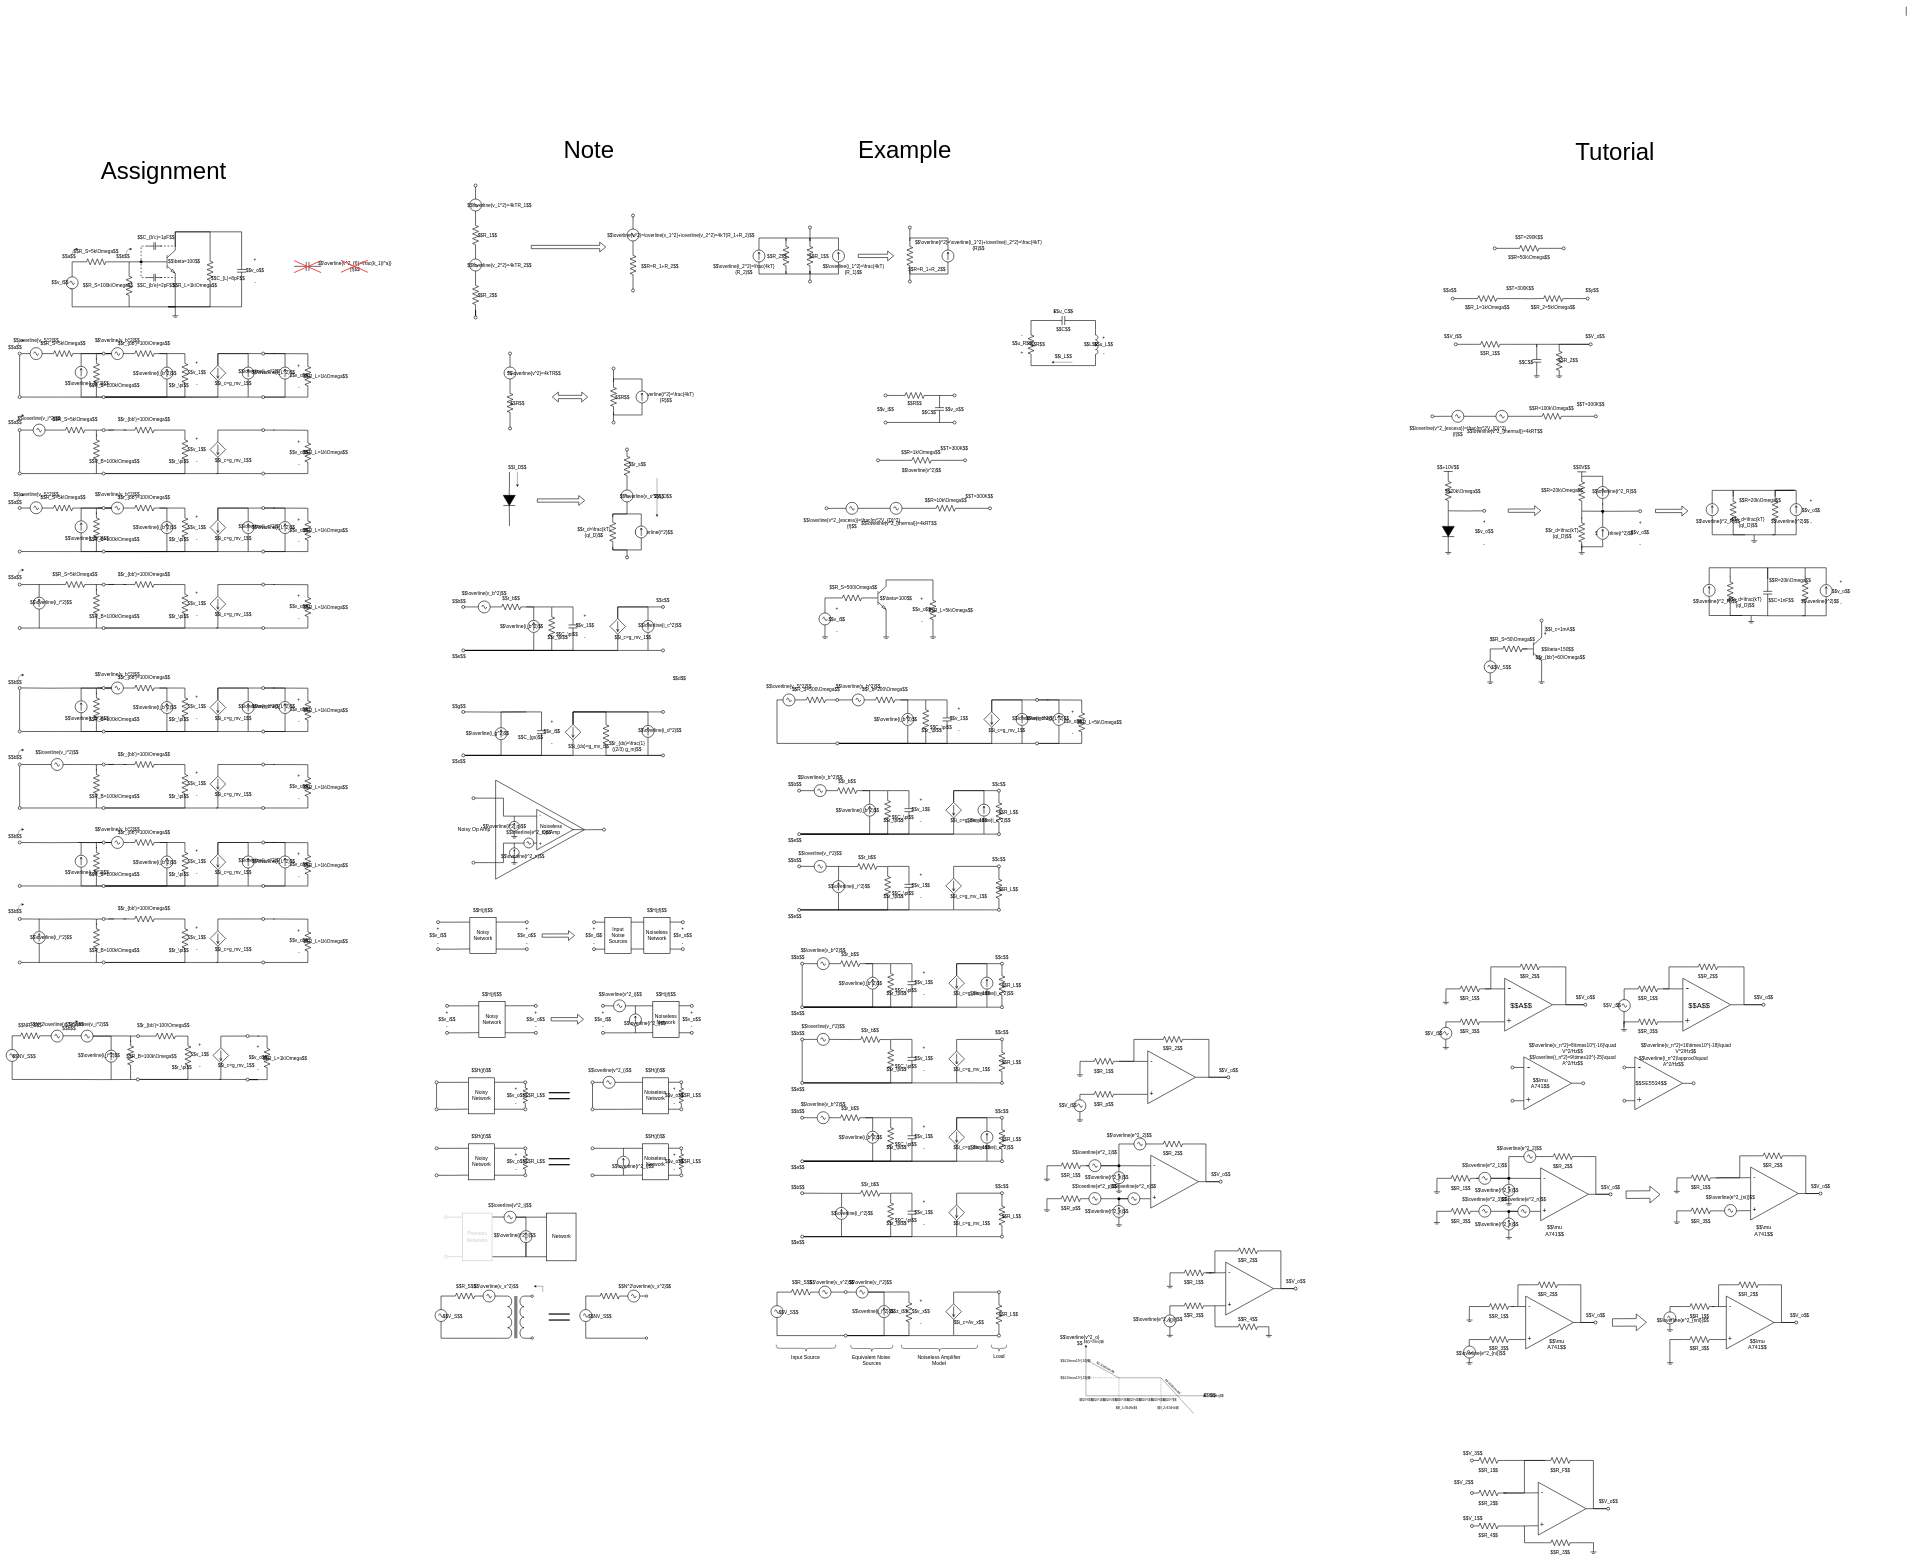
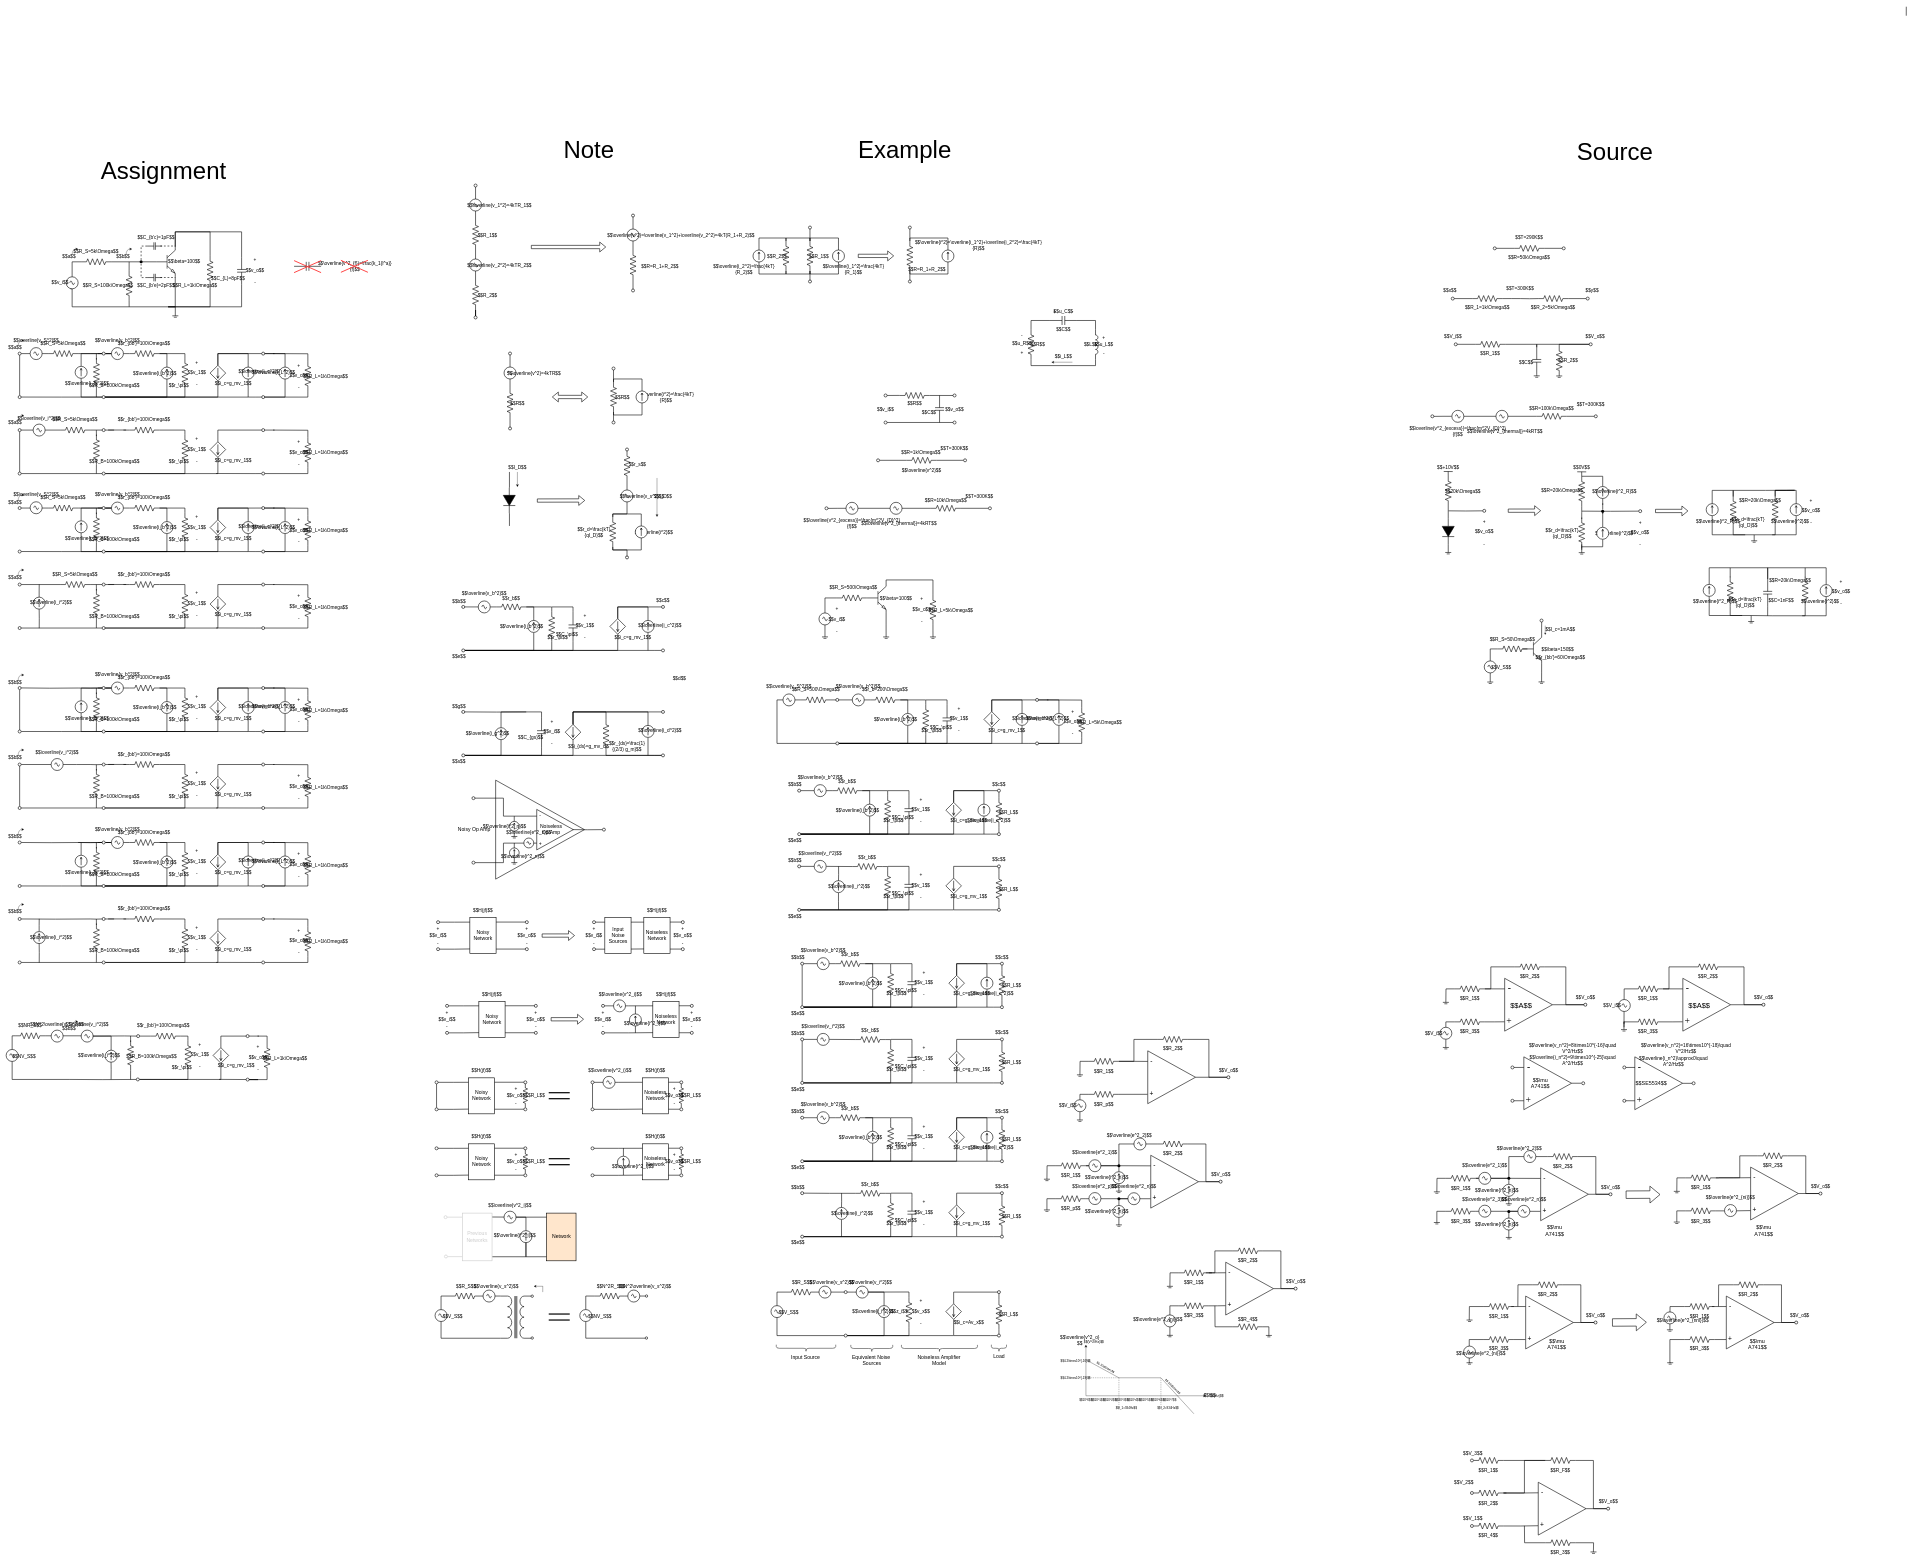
- <mxCell id="491" value="&lt;font style=&quot;font-size: 80px;&quot;&gt;Tutorial&lt;/font&gt;" style="text;html=1;align=center;verticalAlign=middle;whiteSpace=wrap;rounded=0;" parent="1" vertex="1"><mxGeometry x="5148" y="411.44" width="472" height="190" as="geometry" /></mxCell>
+ <mxCell id="491" value="&lt;font style=&quot;font-size: 80px;&quot;&gt;Source&lt;/font&gt;" style="text;html=1;align=center;verticalAlign=middle;whiteSpace=wrap;rounded=0;" parent="1" vertex="1"><mxGeometry x="5148" y="411.44" width="472" height="190" as="geometry" /></mxCell>
- <mxCell id="1791" value="&lt;font style=&quot;font-size: 17px;&quot;&gt;Network&lt;/font&gt;" style="rounded=0;whiteSpace=wrap;html=1;strokeWidth=2;" parent="1" vertex="1"><mxGeometry x="1821.5" y="4043" width="98.5" height="159" as="geometry" /></mxCell>
+ <mxCell id="1791" value="&lt;font style=&quot;font-size: 17px;&quot;&gt;Network&lt;/font&gt;" style="rounded=0;whiteSpace=wrap;html=1;strokeWidth=2;fillColor=#ffe6cc;" parent="1" vertex="1"><mxGeometry x="1821.5" y="4043" width="98.5" height="159" as="geometry" /></mxCell>
+ <mxCell id="1865" value="$$N^2R_S$$" style="text;html=1;align=center;verticalAlign=middle;whiteSpace=wrap;rounded=0;fontSize=16;" vertex="1" parent="1"><mxGeometry x="2006.5" y="4273.17" width="60" height="30" as="geometry" /></mxCell>
